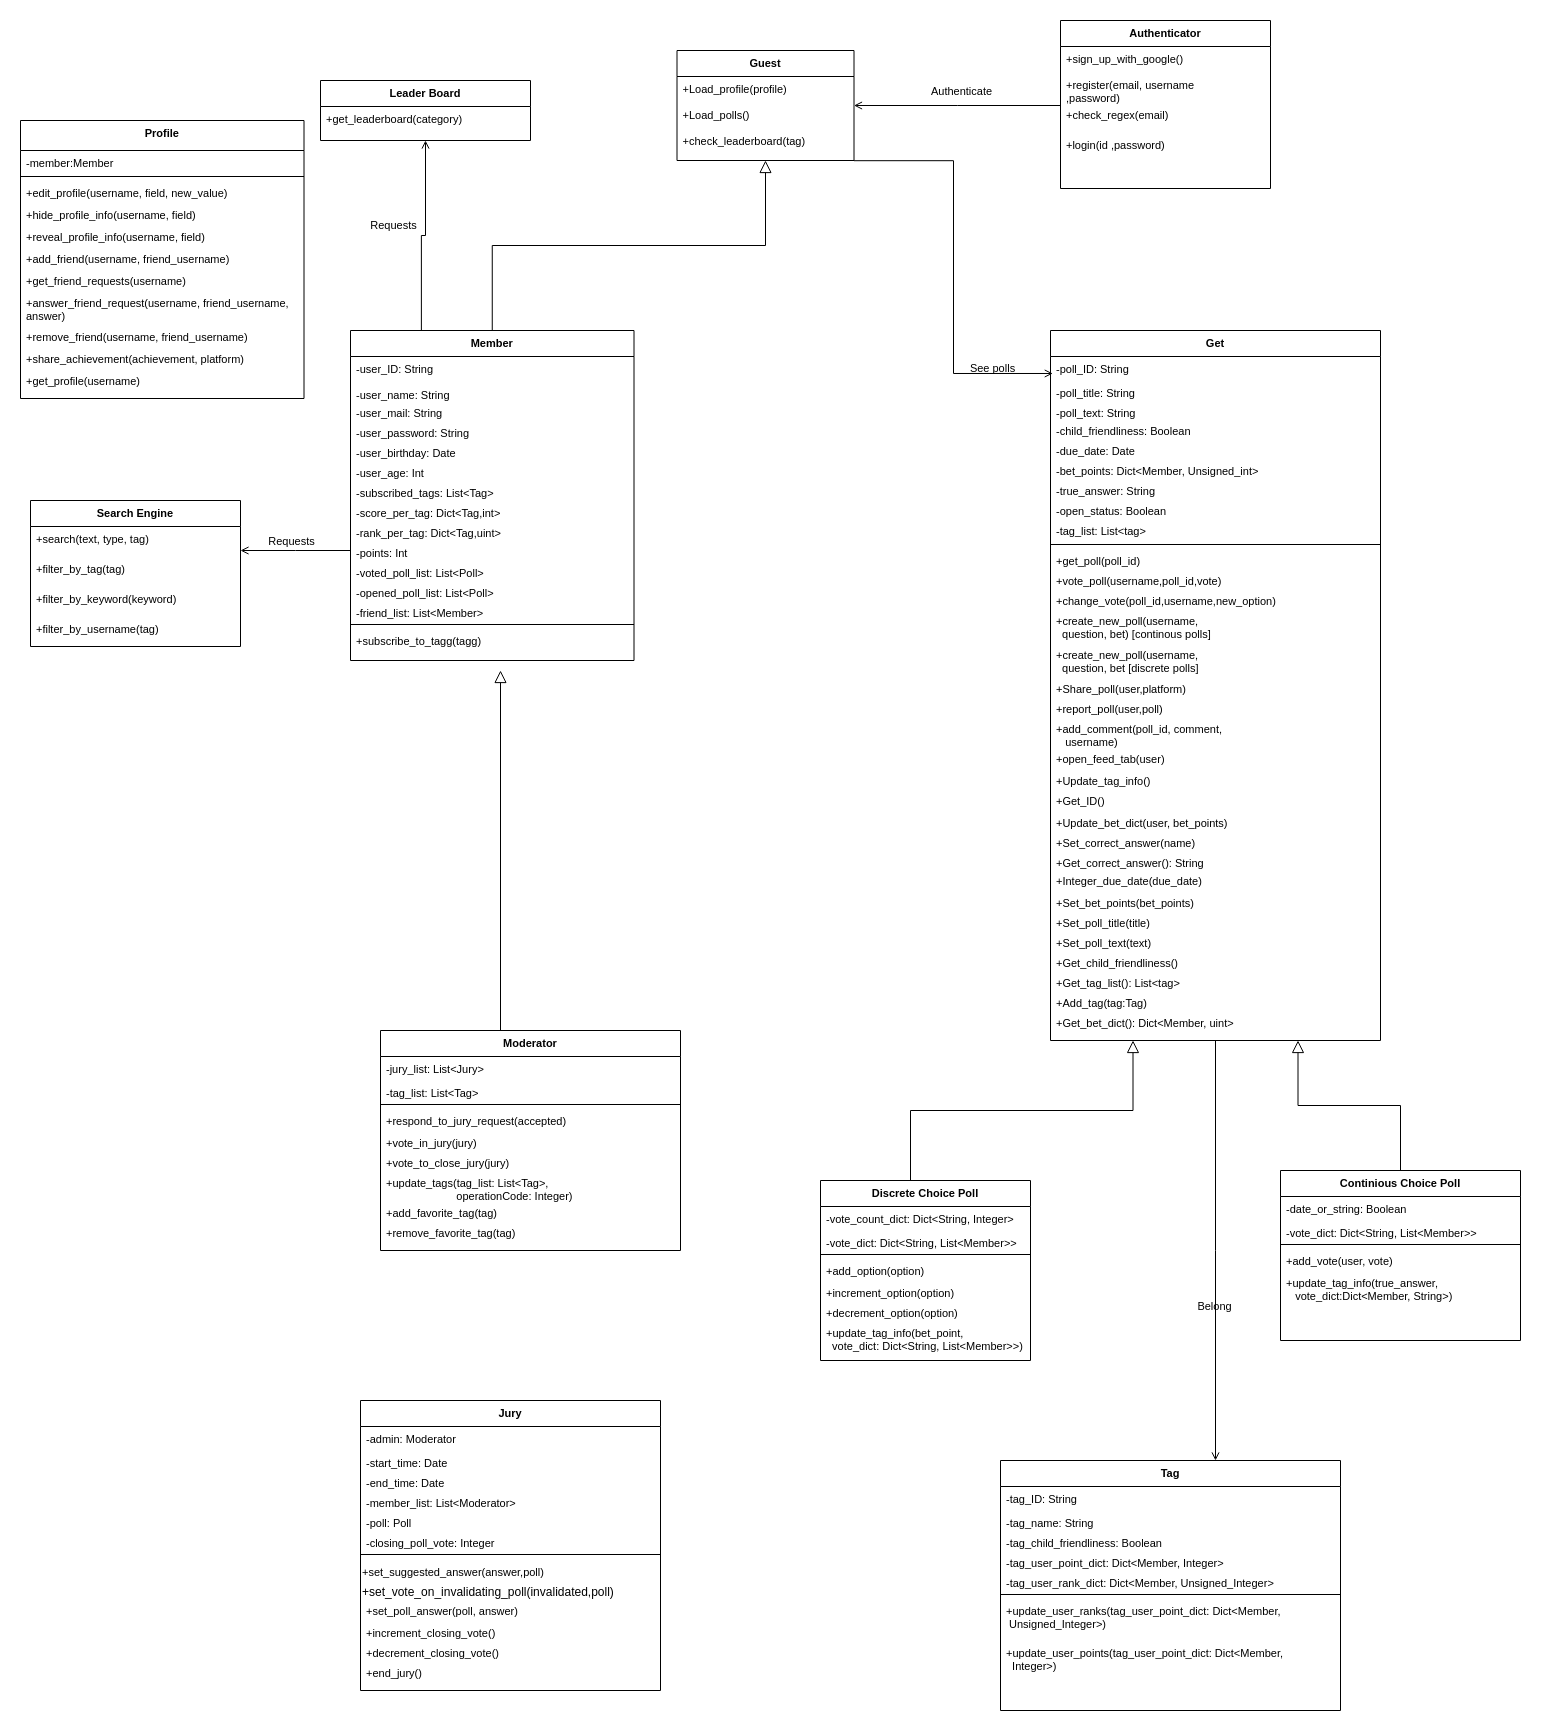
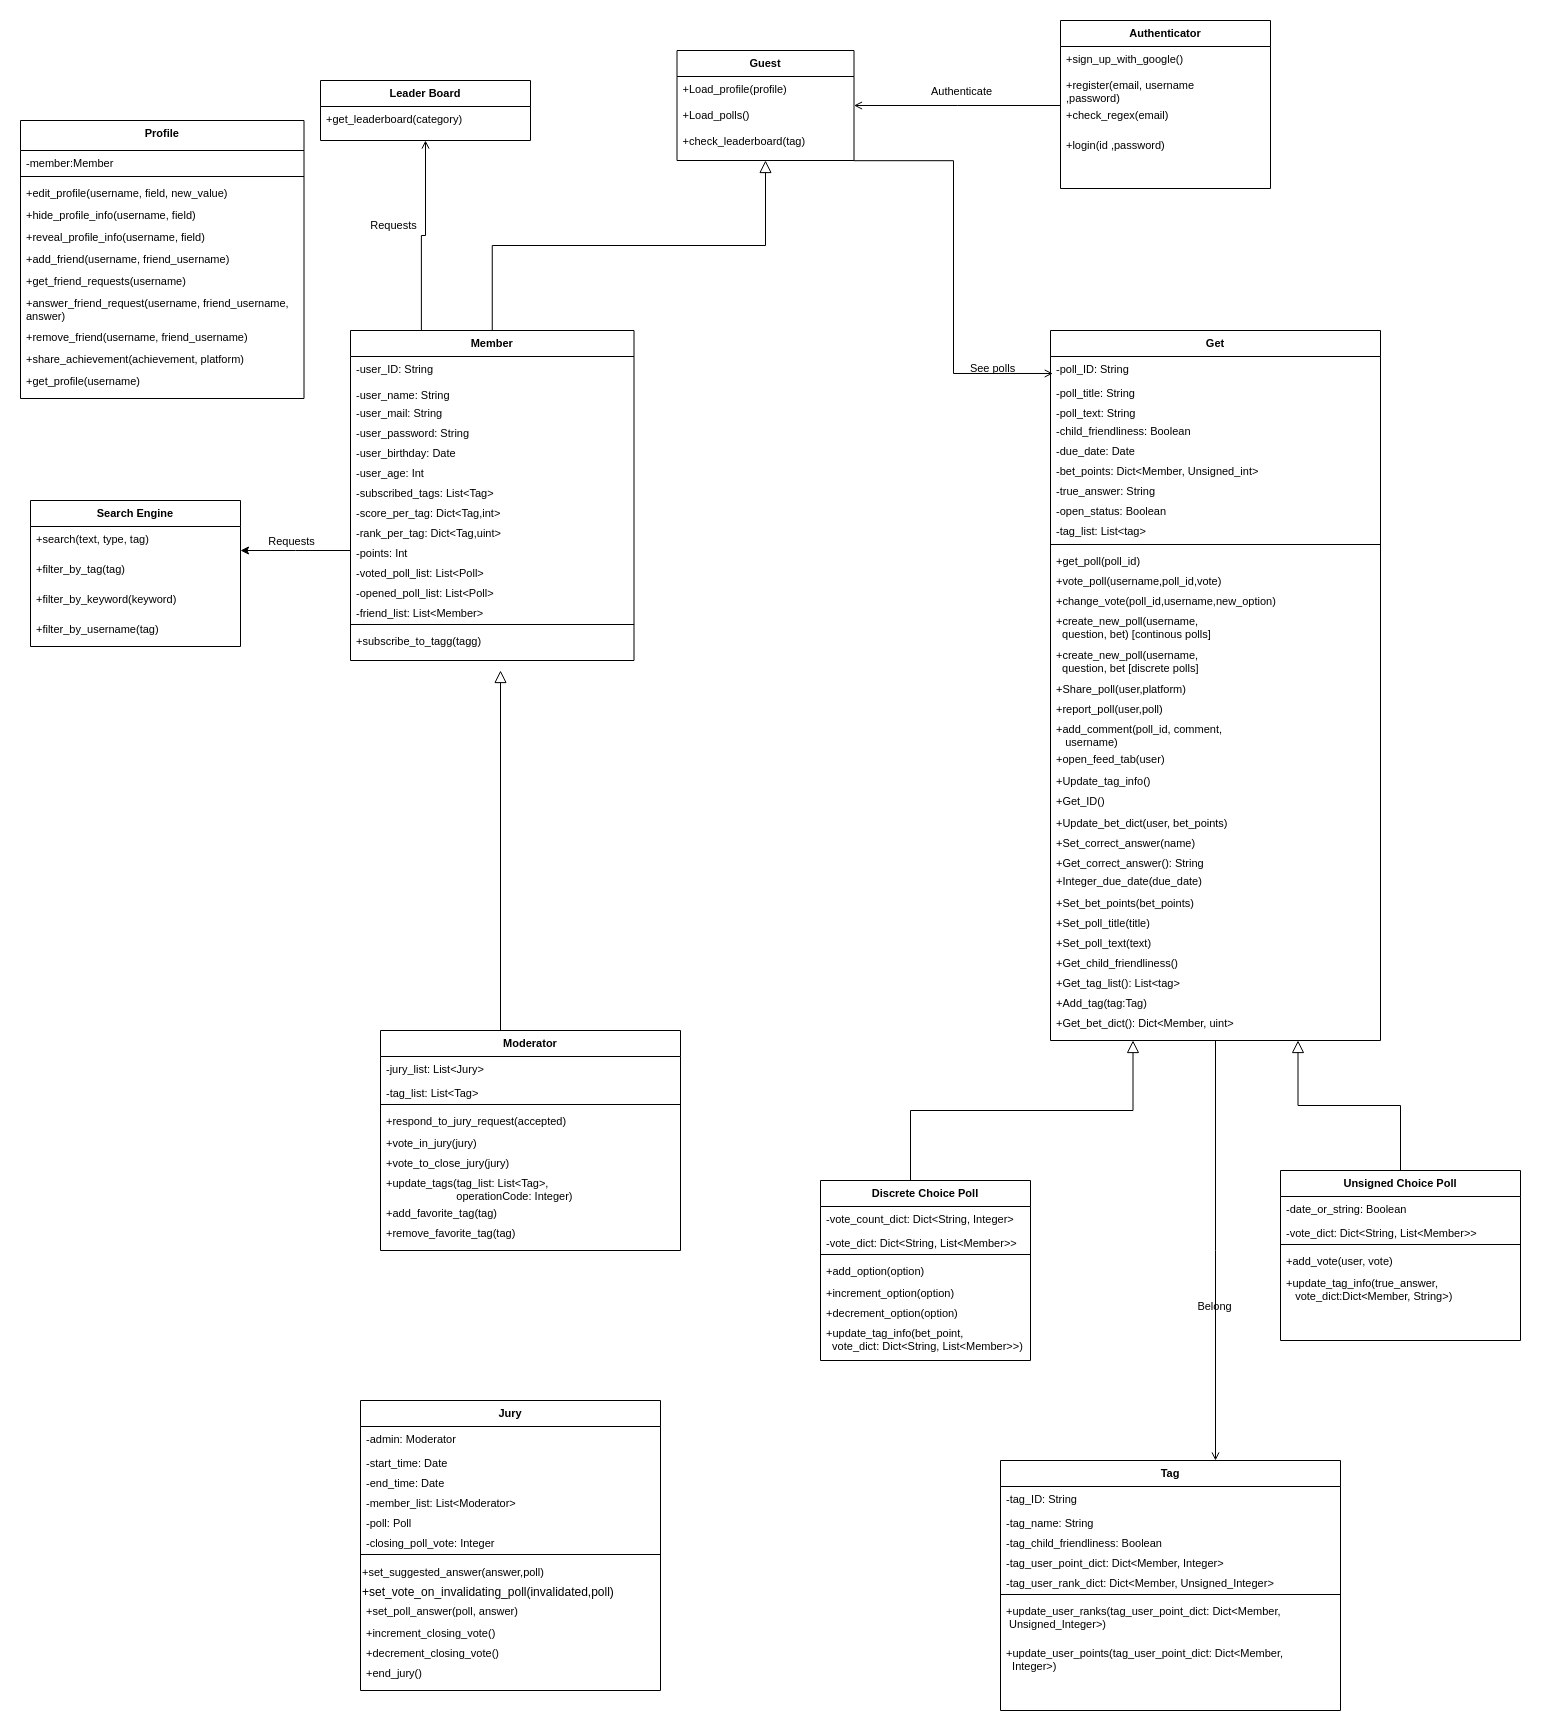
- <mxCell id="126" value="" style="endArrow=open;shadow=0;strokeWidth=1;rounded=0;endFill=1;edgeStyle=elbowEdgeStyle;elbow=vertical;fontSize=11;exitX=0;exitY=0.5;exitDx=0;exitDy=0;" parent="1" source="16" target="122" edge="1"><mxGeometry x="0.5" y="41" relative="1" as="geometry"><mxPoint x="120" y="810" as="sourcePoint" /><mxPoint x="260" y="546" as="targetPoint" /><mxPoint x="-40" y="32" as="offset" /></mxGeometry></mxCell>
+ <mxCell id="126" value="" style="endArrow=classic;shadow=0;strokeWidth=1;rounded=0;endFill=1;edgeStyle=elbowEdgeStyle;elbow=vertical;fontSize=11;exitX=0;exitY=0.5;exitDx=0;exitDy=0;" parent="1" source="16" target="122" edge="1"><mxGeometry x="0.5" y="41" relative="1" as="geometry"><mxPoint x="120" y="810" as="sourcePoint" /><mxPoint x="260" y="546" as="targetPoint" /><mxPoint x="-40" y="32" as="offset" /></mxGeometry></mxCell>
- <mxCell id="75" value="Continious Choice Poll" style="swimlane;fontStyle=1;align=center;verticalAlign=top;childLayout=stackLayout;horizontal=1;startSize=26;horizontalStack=0;resizeParent=1;resizeLast=0;collapsible=1;marginBottom=0;rounded=0;shadow=0;strokeWidth=1;fontSize=11;" parent="1" vertex="1"><mxGeometry x="1280" y="1170" width="240" height="170" as="geometry"><mxRectangle x="550" y="140" width="160" height="26" as="alternateBounds" /></mxGeometry></mxCell>
+ <mxCell id="75" value="Unsigned Choice Poll" style="swimlane;fontStyle=1;align=center;verticalAlign=top;childLayout=stackLayout;horizontal=1;startSize=26;horizontalStack=0;resizeParent=1;resizeLast=0;collapsible=1;marginBottom=0;rounded=0;shadow=0;strokeWidth=1;fontSize=11;" parent="1" vertex="1"><mxGeometry x="1280" y="1170" width="240" height="170" as="geometry"><mxRectangle x="550" y="140" width="160" height="26" as="alternateBounds" /></mxGeometry></mxCell>
